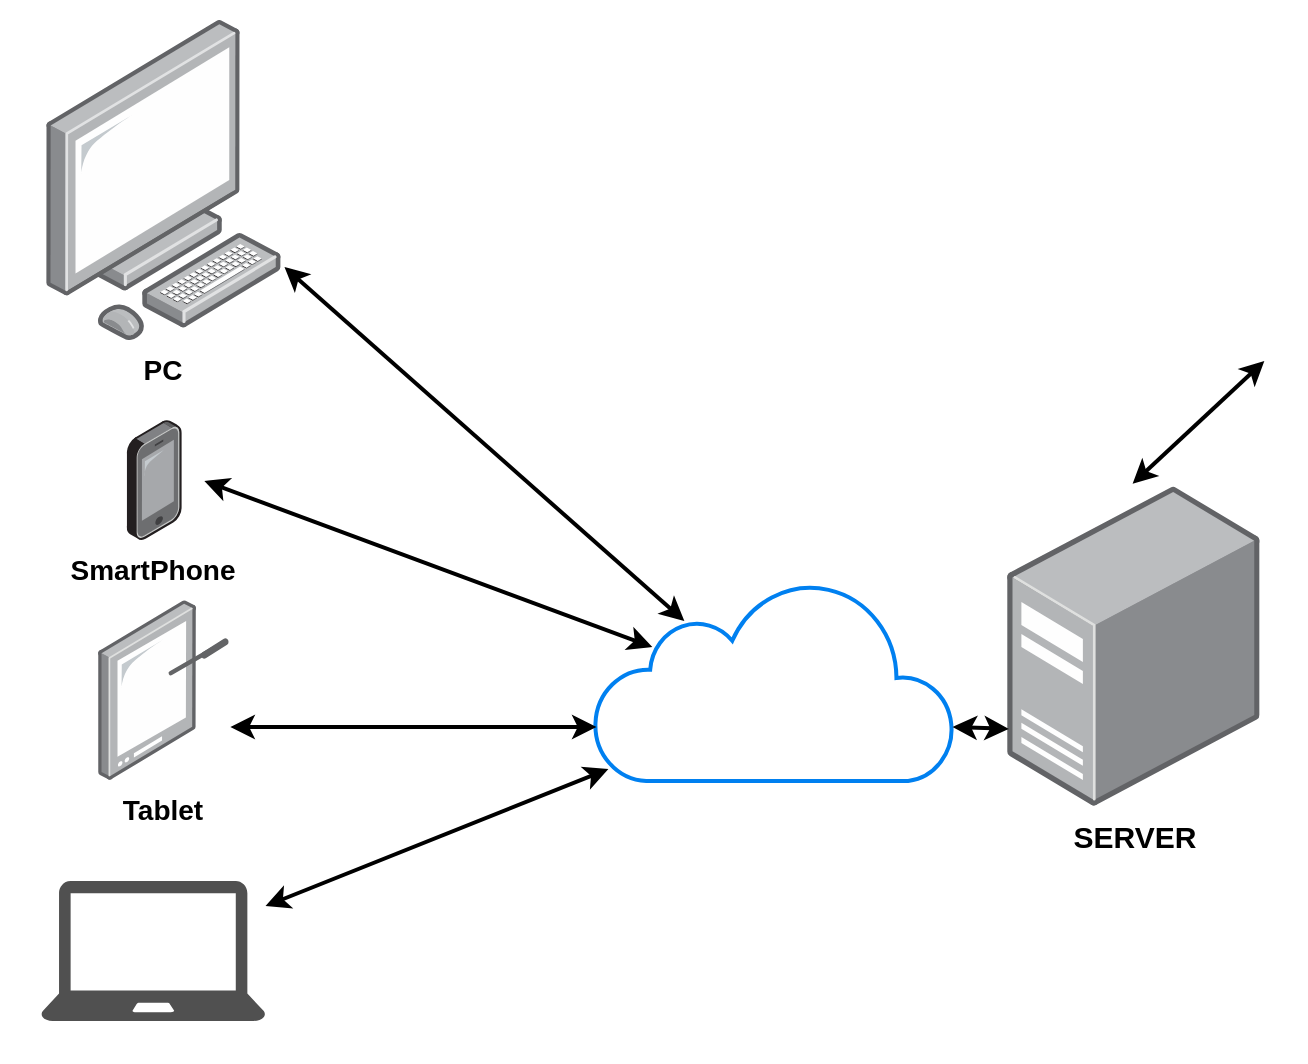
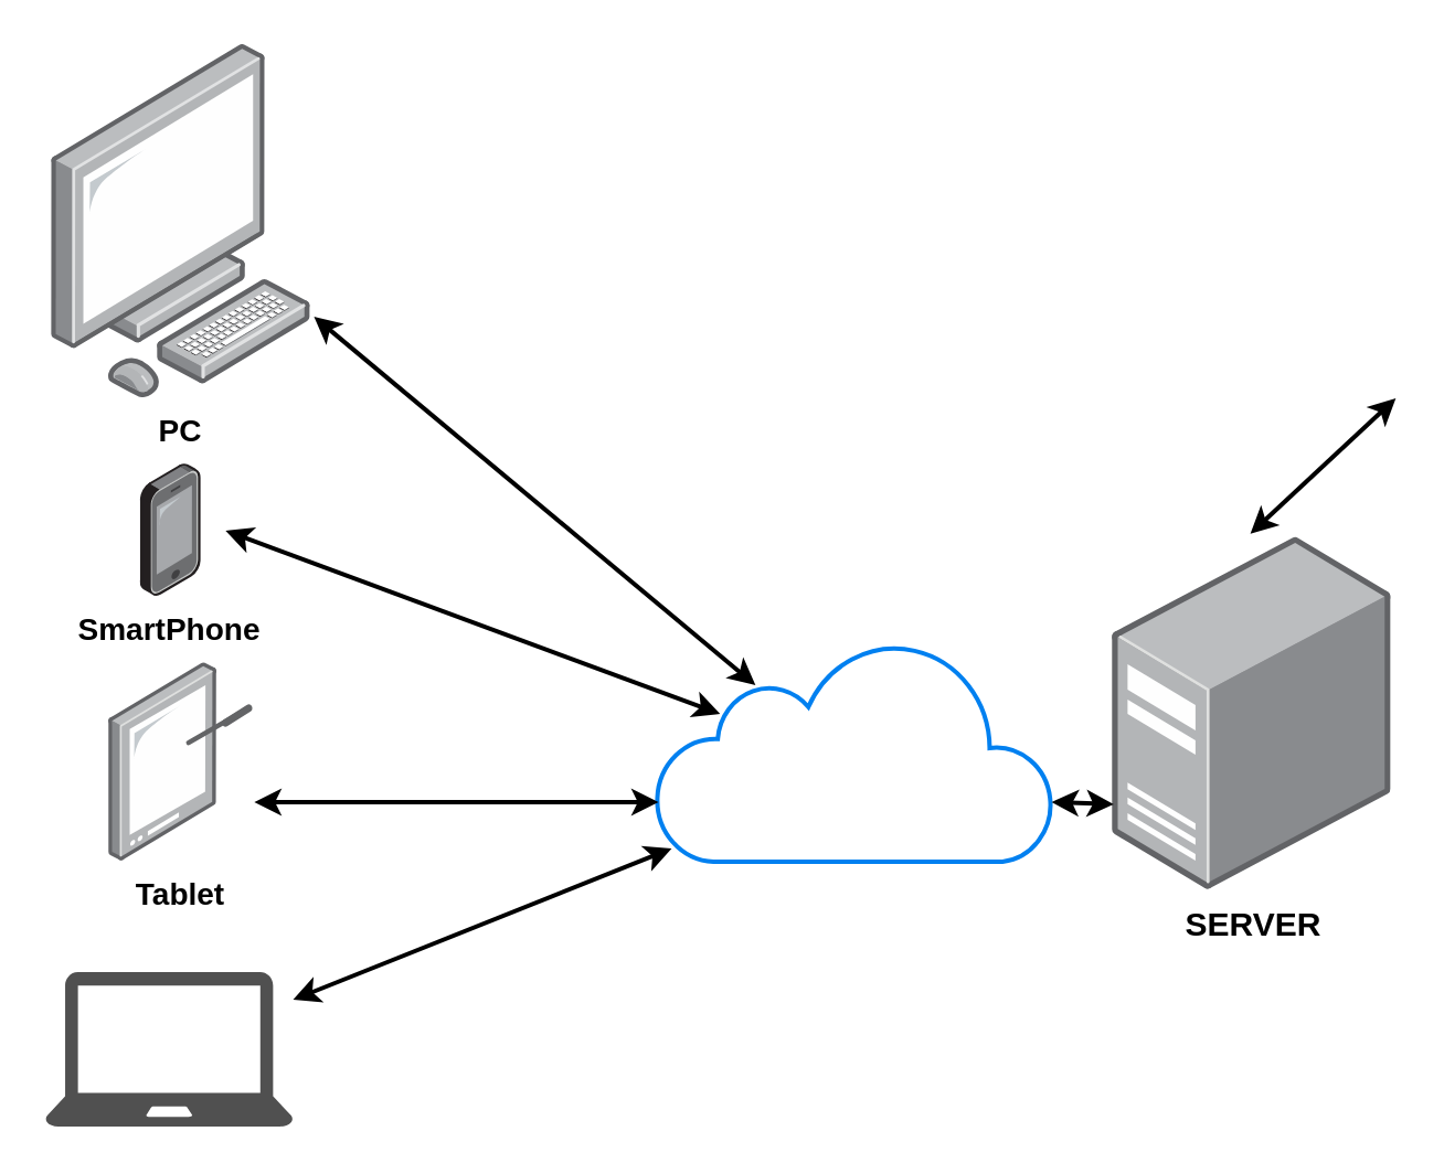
- <mxCell id="2" value="&lt;font style=&quot;font-size: 14px&quot;&gt;&lt;b&gt;PC&lt;/b&gt;&lt;/font&gt;" style="points=[];aspect=fixed;html=1;align=center;shadow=0;dashed=0;image;image=img/lib/allied_telesis/computer_and_terminals/Personal_Computer.svg;flipH=1;" parent="1" vertex="1"><mxGeometry x="21.68" y="10" width="118.05" height="160" as="geometry" /></mxCell>
+ <mxCell id="2" value="&lt;font style=&quot;font-size: 14px&quot;&gt;&lt;b&gt;PC&lt;/b&gt;&lt;/font&gt;" style="points=[];aspect=fixed;html=1;align=center;shadow=0;dashed=0;image;image=img/lib/allied_telesis/computer_and_terminals/Personal_Computer.svg;flipH=1;" parent="1" vertex="1"><mxGeometry x="21.68" y="20" width="118.05" height="160" as="geometry" /></mxCell>
